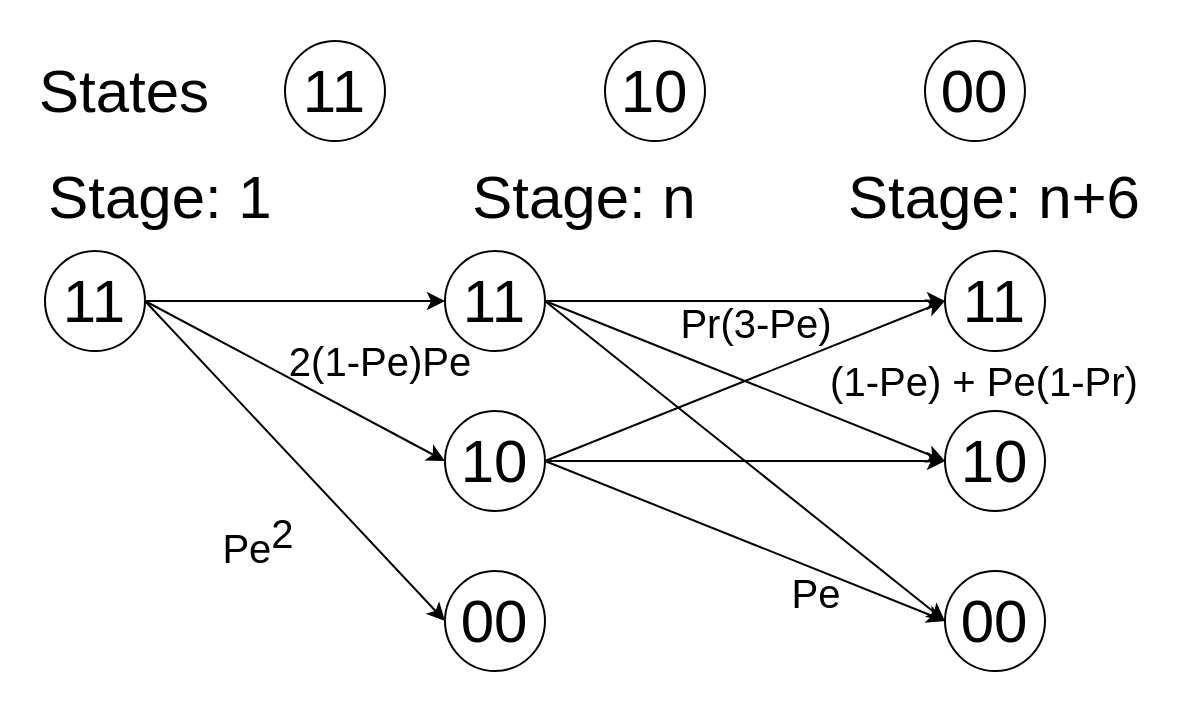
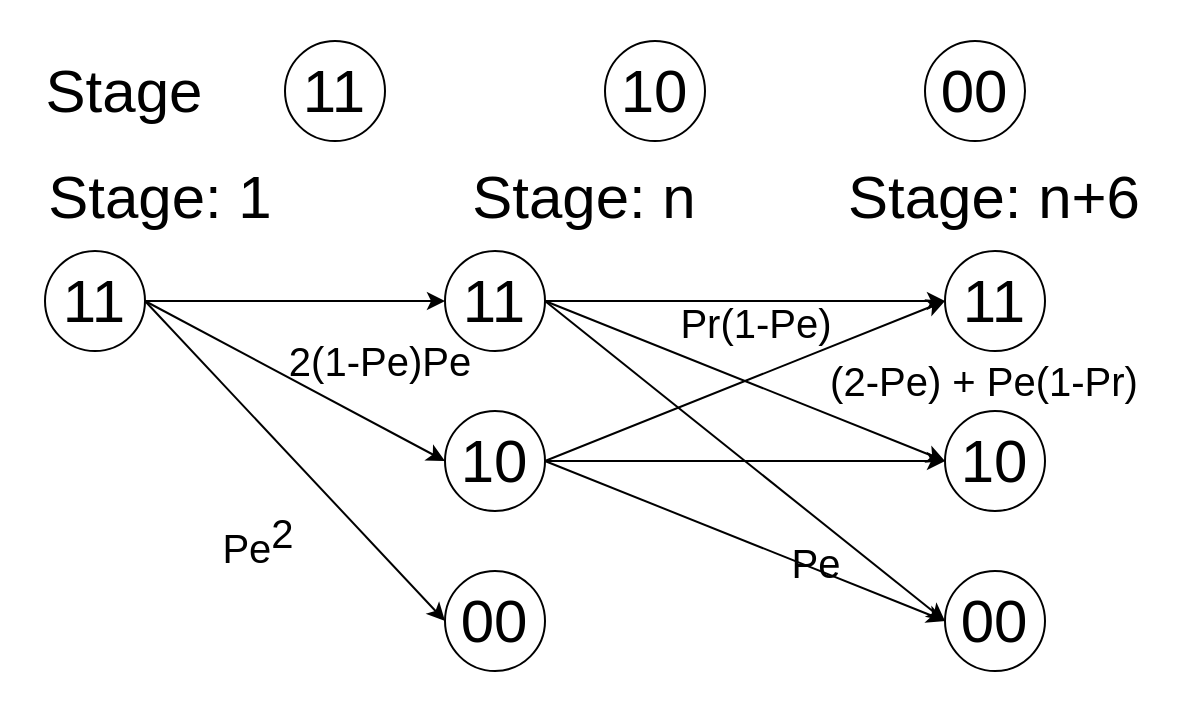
- <mxCell id="6" value="States" style="text;html=1;strokeColor=none;fillColor=none;align=center;verticalAlign=middle;whiteSpace=wrap;rounded=0;fontSize=30;" vertex="1" parent="1"><mxGeometry x="22" y="35" width="80" height="20" as="geometry" /></mxCell>
+ <mxCell id="6" value="Stage" style="text;html=1;strokeColor=none;fillColor=none;align=center;verticalAlign=middle;whiteSpace=wrap;rounded=0;fontSize=30;" vertex="1" parent="1"><mxGeometry x="22" y="35" width="80" height="20" as="geometry" /></mxCell>
- <mxCell id="28" value="Pr(3-Pe)" style="text;html=1;strokeColor=none;fillColor=none;align=center;verticalAlign=middle;whiteSpace=wrap;rounded=0;fontSize=20;" vertex="1" parent="1"><mxGeometry x="328" y="146" width="100" height="30" as="geometry" /></mxCell>
+ <mxCell id="28" value="Pr(1-Pe)" style="text;html=1;strokeColor=none;fillColor=none;align=center;verticalAlign=middle;whiteSpace=wrap;rounded=0;fontSize=20;" vertex="1" parent="1"><mxGeometry x="328" y="146" width="100" height="30" as="geometry" /></mxCell>
- <mxCell id="29" value="(1-Pe) + Pe(1-Pr)" style="text;html=1;strokeColor=none;fillColor=none;align=center;verticalAlign=middle;whiteSpace=wrap;rounded=0;fontSize=20;" vertex="1" parent="1"><mxGeometry x="412" y="175" width="160" height="30" as="geometry" /></mxCell>
+ <mxCell id="29" value="(2-Pe) + Pe(1-Pr)" style="text;html=1;strokeColor=none;fillColor=none;align=center;verticalAlign=middle;whiteSpace=wrap;rounded=0;fontSize=20;" vertex="1" parent="1"><mxGeometry x="412" y="175" width="160" height="30" as="geometry" /></mxCell>
- <mxCell id="27" value="P&lt;span style=&quot;font-size: 20px&quot;&gt;e&lt;/span&gt;" style="text;html=1;strokeColor=none;fillColor=none;align=center;verticalAlign=middle;whiteSpace=wrap;rounded=0;fontSize=20;" vertex="1" parent="1"><mxGeometry x="383" y="276" width="50" height="40" as="geometry" /></mxCell>
+ <mxCell id="27" value="P&lt;span style=&quot;font-size: 20px&quot;&gt;e&lt;/span&gt;" style="text;html=1;strokeColor=none;fillColor=none;align=center;verticalAlign=middle;whiteSpace=wrap;rounded=0;fontSize=20;" vertex="1" parent="1"><mxGeometry x="383" y="261" width="50" height="40" as="geometry" /></mxCell>
